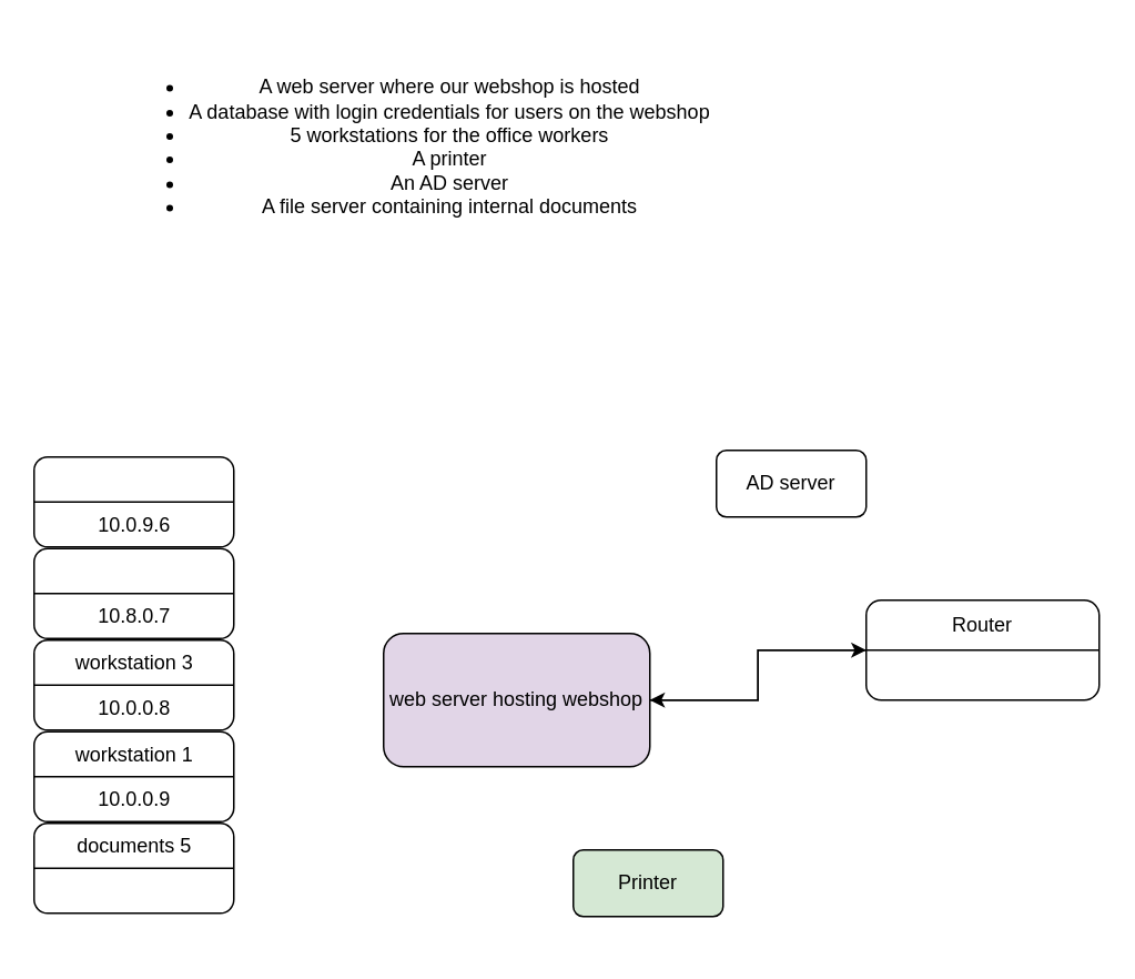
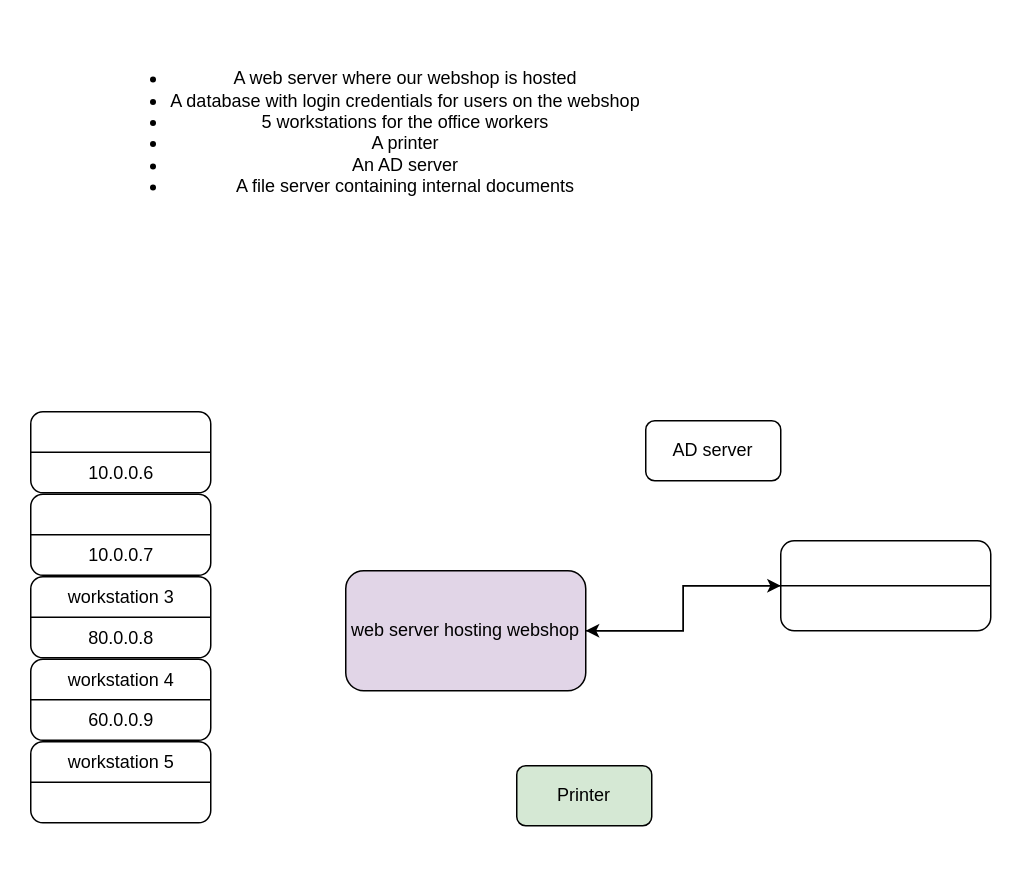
- <mxCell id="6" value="AD server" style="rounded=1;whiteSpace=wrap;html=1;" vertex="1" parent="1"><mxGeometry x="430" y="270" width="90" height="40" as="geometry" /></mxCell>
+ <mxCell id="6" value="AD server" style="rounded=1;whiteSpace=wrap;html=1;" vertex="1" parent="1"><mxGeometry x="430" y="280" width="90" height="40" as="geometry" /></mxCell>
- <mxCell id="14" value="10.0.9.6" style="text;html=1;strokeColor=none;fillColor=none;align=center;verticalAlign=middle;whiteSpace=wrap;rounded=0;container=0;" vertex="1" parent="11"><mxGeometry x="8.571" y="-19" width="102.857" height="27" as="geometry" /></mxCell>
+ <mxCell id="14" value="10.0.0.6" style="text;html=1;strokeColor=none;fillColor=none;align=center;verticalAlign=middle;whiteSpace=wrap;rounded=0;container=0;" vertex="1" parent="11"><mxGeometry x="8.571" y="-19" width="102.857" height="27" as="geometry" /></mxCell>
- <mxCell id="18" value="10.8.0.7" style="text;html=1;strokeColor=none;fillColor=none;align=center;verticalAlign=middle;whiteSpace=wrap;rounded=0;container=0;" vertex="1" parent="15"><mxGeometry x="8.571" y="45" width="102.857" height="27" as="geometry" /></mxCell>
+ <mxCell id="18" value="10.0.0.7" style="text;html=1;strokeColor=none;fillColor=none;align=center;verticalAlign=middle;whiteSpace=wrap;rounded=0;container=0;" vertex="1" parent="15"><mxGeometry x="8.571" y="45" width="102.857" height="27" as="geometry" /></mxCell>
- <mxCell id="10" value="Router" style="text;html=1;strokeColor=none;fillColor=none;align=center;verticalAlign=middle;whiteSpace=wrap;rounded=0;container=0;" vertex="1" parent="7"><mxGeometry x="10" y="20" width="120" height="30" as="geometry" /></mxCell>
- <mxCell id="23" value="10.0.0.8" style="text;html=1;strokeColor=none;fillColor=none;align=center;verticalAlign=middle;whiteSpace=wrap;rounded=0;container=0;" vertex="1" parent="19"><mxGeometry x="8.571" y="45" width="102.857" height="27" as="geometry" /></mxCell>
+ <mxCell id="23" value="80.0.0.8" style="text;html=1;strokeColor=none;fillColor=none;align=center;verticalAlign=middle;whiteSpace=wrap;rounded=0;container=0;" vertex="1" parent="19"><mxGeometry x="8.571" y="45" width="102.857" height="27" as="geometry" /></mxCell>
- <mxCell id="27" value="workstation 1" style="text;html=1;strokeColor=none;fillColor=none;align=center;verticalAlign=middle;whiteSpace=wrap;rounded=0;container=0;" vertex="1" parent="24"><mxGeometry x="8.571" y="18" width="102.857" height="27" as="geometry" /></mxCell>
+ <mxCell id="27" value="workstation 4" style="text;html=1;strokeColor=none;fillColor=none;align=center;verticalAlign=middle;whiteSpace=wrap;rounded=0;container=0;" vertex="1" parent="24"><mxGeometry x="8.571" y="18" width="102.857" height="27" as="geometry" /></mxCell>
- <mxCell id="28" value="10.0.0.9" style="text;html=1;strokeColor=none;fillColor=none;align=center;verticalAlign=middle;whiteSpace=wrap;rounded=0;container=0;" vertex="1" parent="24"><mxGeometry x="8.571" y="45" width="102.857" height="27" as="geometry" /></mxCell>
+ <mxCell id="28" value="60.0.0.9" style="text;html=1;strokeColor=none;fillColor=none;align=center;verticalAlign=middle;whiteSpace=wrap;rounded=0;container=0;" vertex="1" parent="24"><mxGeometry x="8.571" y="45" width="102.857" height="27" as="geometry" /></mxCell>
- <mxCell id="32" value="documents 5" style="text;html=1;strokeColor=none;fillColor=none;align=center;verticalAlign=middle;whiteSpace=wrap;rounded=0;container=0;" vertex="1" parent="29"><mxGeometry x="8.571" y="18" width="102.857" height="27" as="geometry" /></mxCell>
+ <mxCell id="32" value="workstation 5" style="text;html=1;strokeColor=none;fillColor=none;align=center;verticalAlign=middle;whiteSpace=wrap;rounded=0;container=0;" vertex="1" parent="29"><mxGeometry x="8.571" y="18" width="102.857" height="27" as="geometry" /></mxCell>
